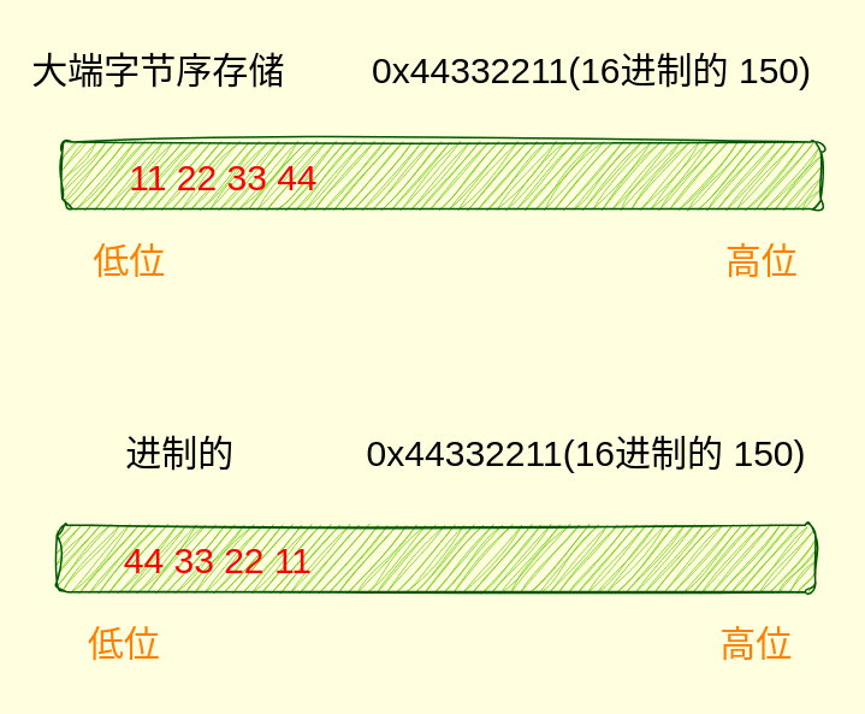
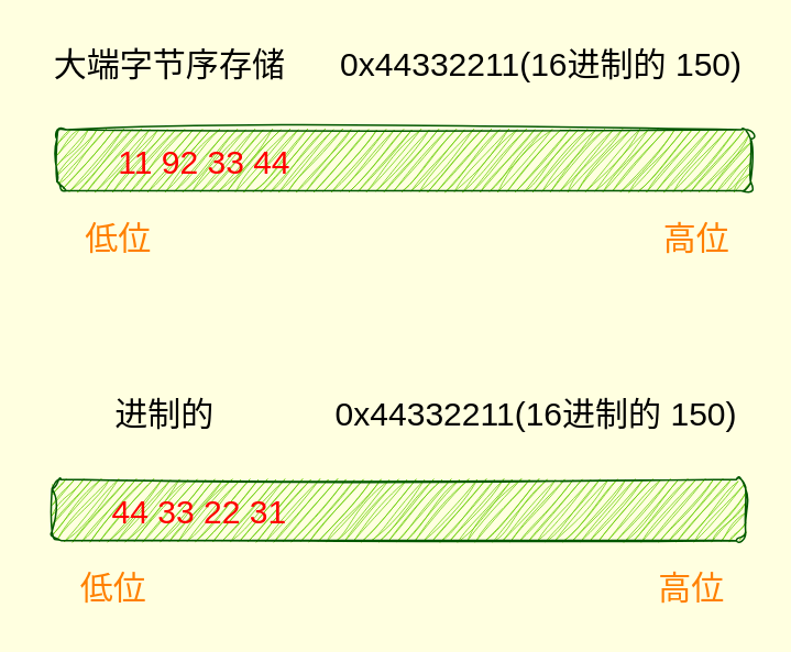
- <mxCell id="5" value="大端字节序存储" style="text;html=1;align=center;verticalAlign=middle;resizable=0;points=[];autosize=1;strokeColor=none;fillColor=none;fontSize=20;fontColor=#000000;" vertex="1" parent="1"><mxGeometry x="8" y="20" width="158" height="36" as="geometry" /></mxCell>
+ <mxCell id="5" value="大端字节序存储" style="text;html=1;align=center;verticalAlign=middle;resizable=0;points=[];autosize=1;strokeColor=none;fillColor=none;fontSize=20;fontColor=#000000;" vertex="1" parent="1"><mxGeometry x="23" y="20" width="158" height="36" as="geometry" /></mxCell>
- <mxCell id="7" value="11 22 33 44" style="text;html=1;align=center;verticalAlign=middle;resizable=0;points=[];autosize=1;strokeColor=none;fillColor=none;fontSize=20;fontColor=#FF0000;" vertex="1" parent="1"><mxGeometry x="62" y="79" width="122" height="36" as="geometry" /></mxCell>
+ <mxCell id="7" value="11 92 33 44" style="text;html=1;align=center;verticalAlign=middle;resizable=0;points=[];autosize=1;strokeColor=none;fillColor=none;fontSize=20;fontColor=#FF0000;" vertex="1" parent="1"><mxGeometry x="62" y="79" width="122" height="36" as="geometry" /></mxCell>
- <mxCell id="13" value="44 33 22 11" style="text;html=1;align=center;verticalAlign=middle;resizable=0;points=[];autosize=1;strokeColor=none;fillColor=none;fontSize=20;fontColor=#FF0000;" vertex="1" parent="1"><mxGeometry x="59" y="291" width="122" height="36" as="geometry" /></mxCell>
+ <mxCell id="13" value="44 33 22 31" style="text;html=1;align=center;verticalAlign=middle;resizable=0;points=[];autosize=1;strokeColor=none;fillColor=none;fontSize=20;fontColor=#FF0000;" vertex="1" parent="1"><mxGeometry x="59" y="291" width="122" height="36" as="geometry" /></mxCell>
